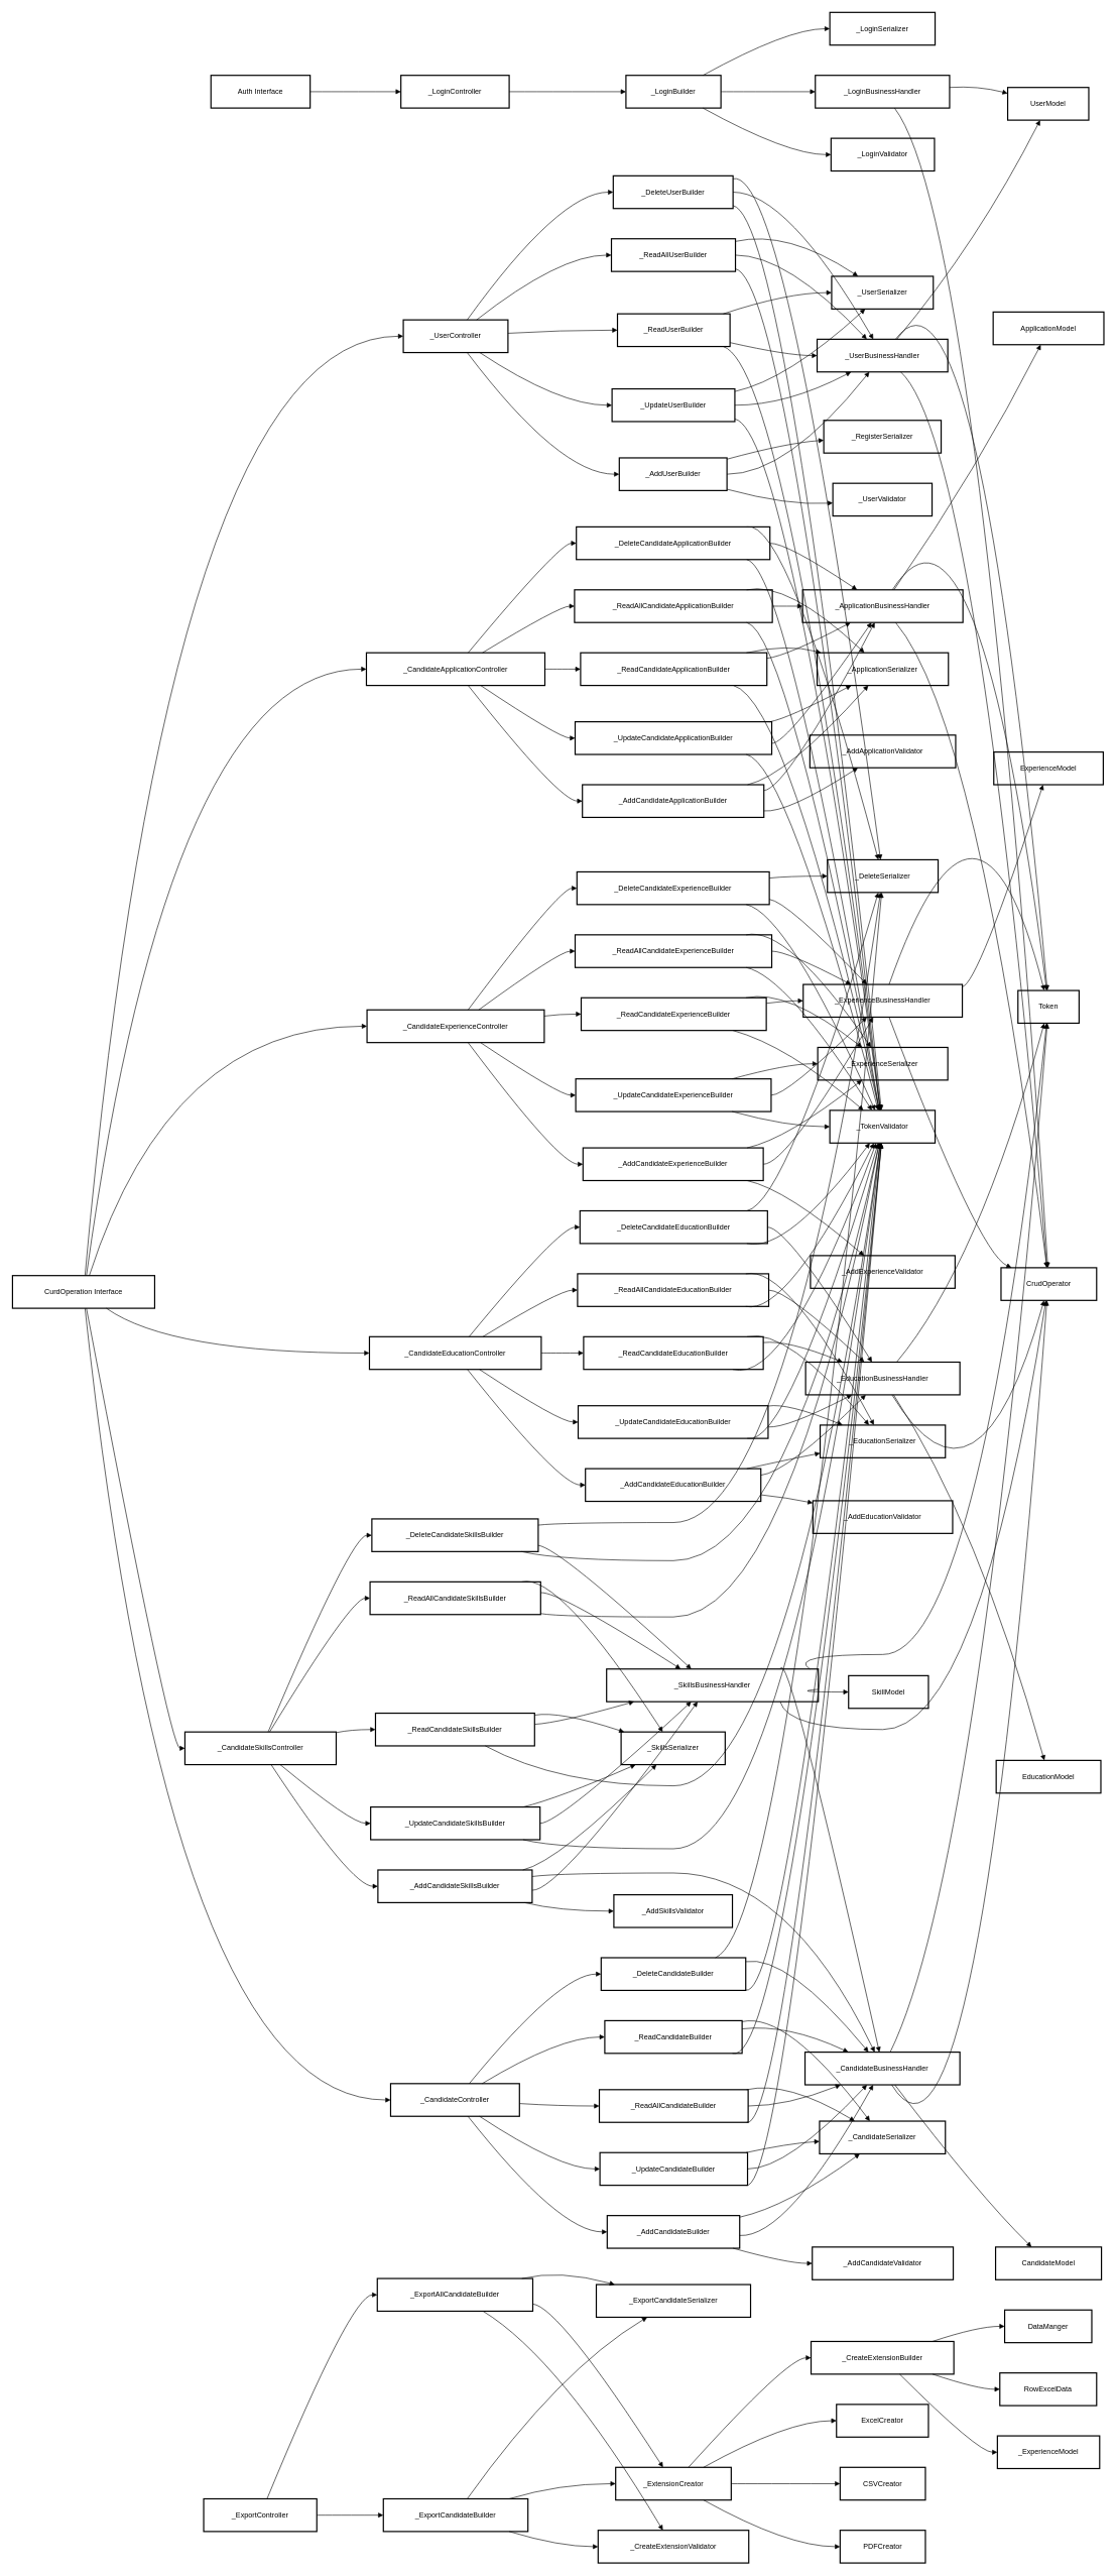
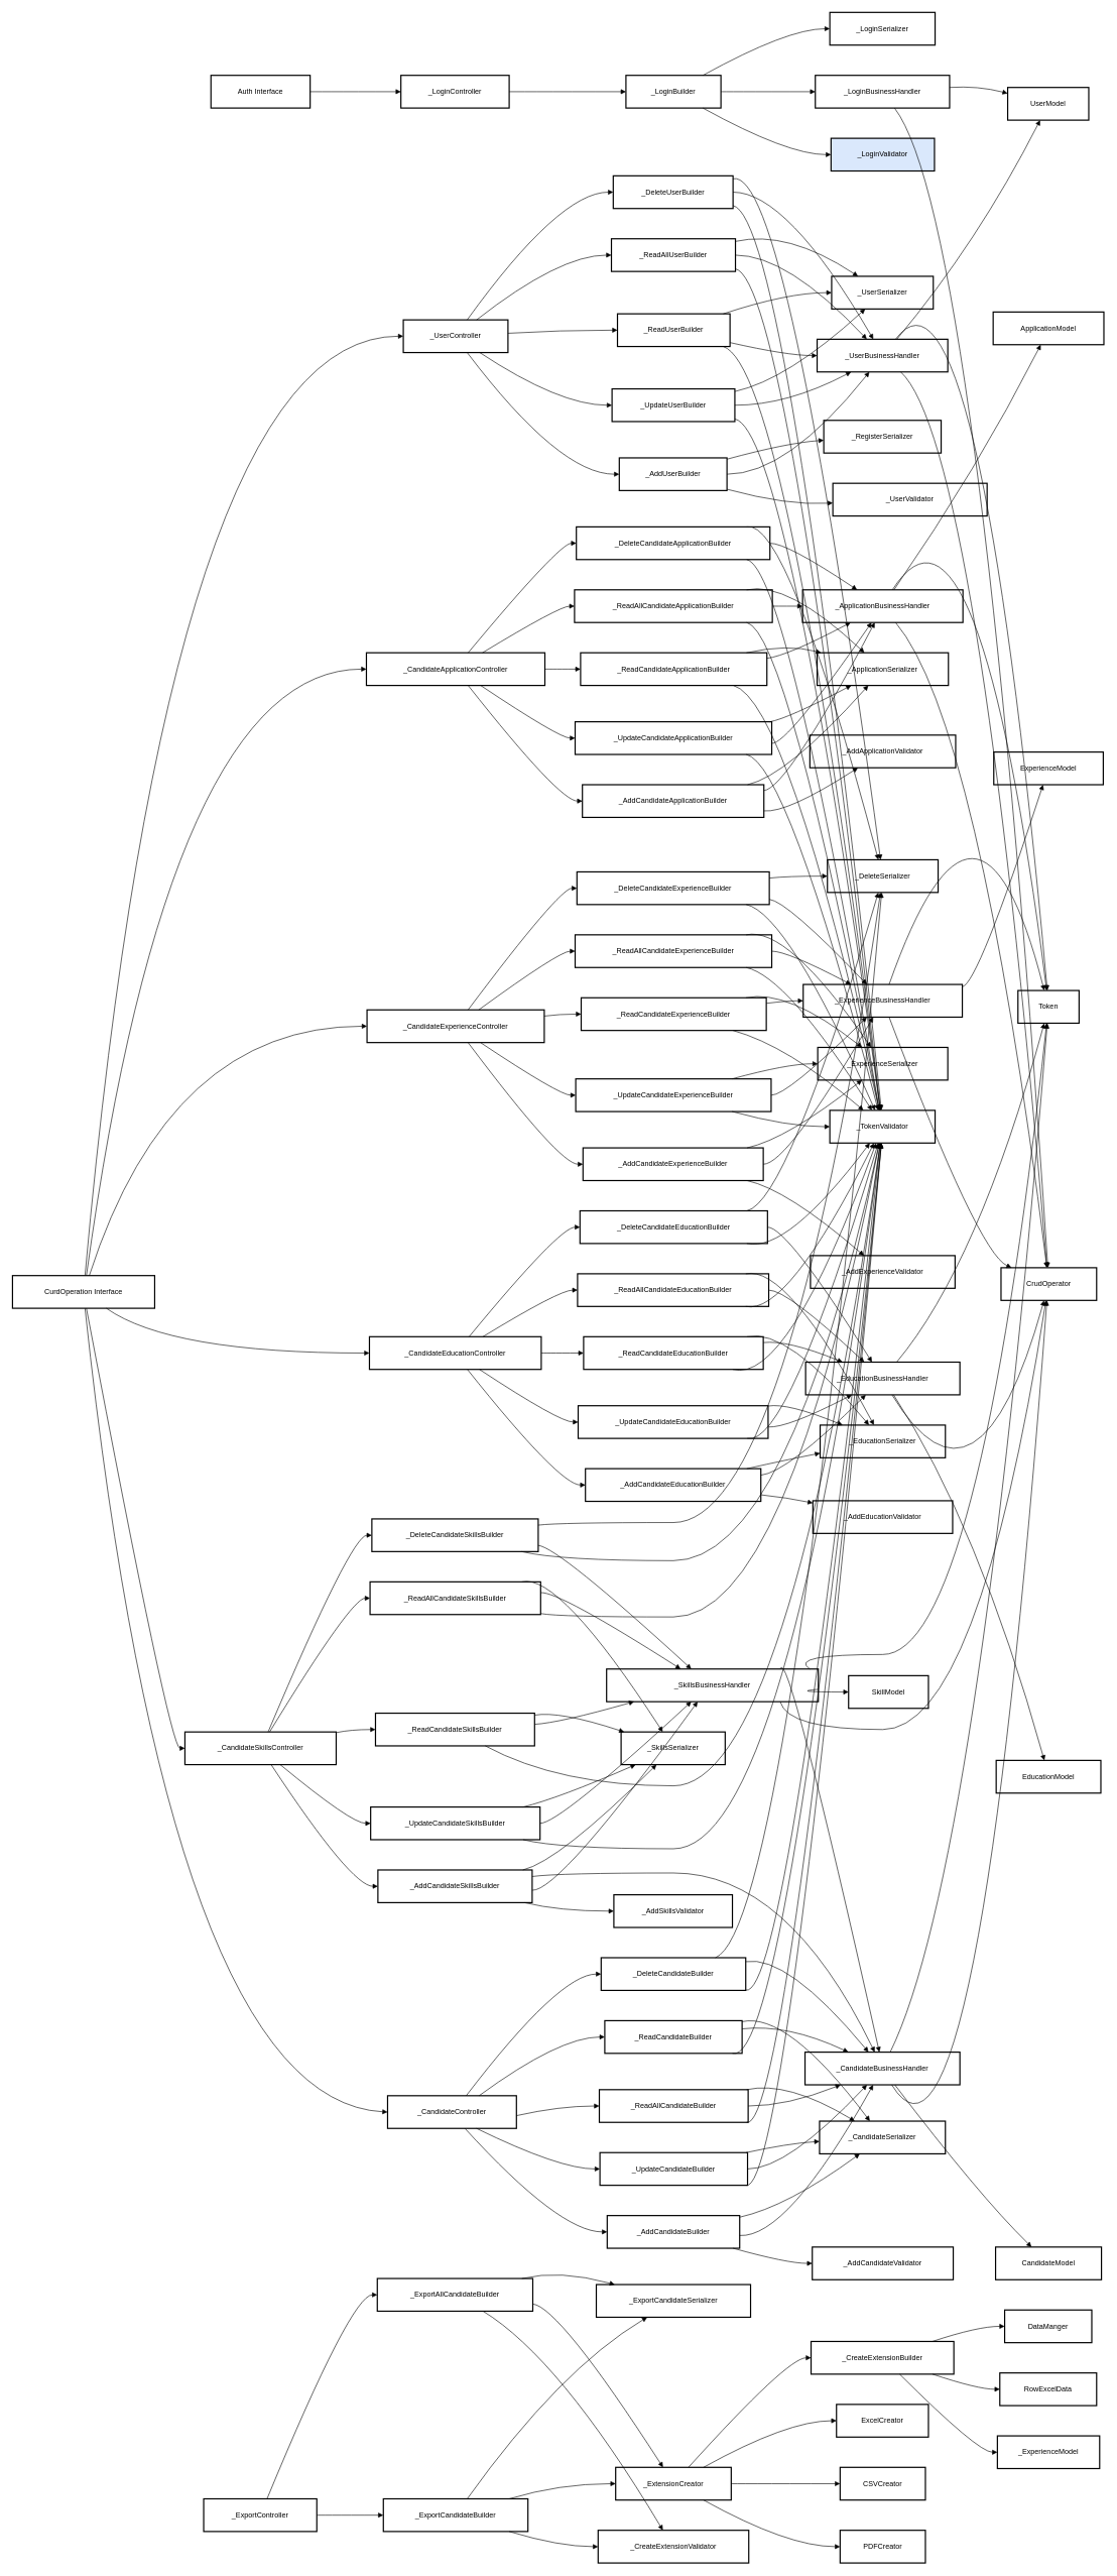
- <mxCell id="60" value="_LoginValidator" style="whiteSpace=wrap;strokeWidth=2;" vertex="1" parent="1"><mxGeometry x="1373" y="228" width="171" height="54" as="geometry" /></mxCell>
+ <mxCell id="60" value="_LoginValidator" style="whiteSpace=wrap;strokeWidth=2;fillColor=#dae8fc;" vertex="1" parent="1"><mxGeometry x="1373" y="228" width="171" height="54" as="geometry" /></mxCell>
- <mxCell id="65" value="_UserValidator" style="whiteSpace=wrap;strokeWidth=2;" vertex="1" parent="1"><mxGeometry x="1376" y="798" width="164" height="54" as="geometry" /></mxCell>
+ <mxCell id="65" value="_UserValidator" style="whiteSpace=wrap;strokeWidth=2;" vertex="1" parent="1"><mxGeometry x="1376" y="798" width="255" height="54" as="geometry" /></mxCell>
- <mxCell id="4" value="_CandidateController" style="whiteSpace=wrap;strokeWidth=2;" vertex="1" parent="1"><mxGeometry x="645" y="3442" width="213" height="54" as="geometry" /></mxCell>
+ <mxCell id="4" value="_CandidateController" style="whiteSpace=wrap;strokeWidth=2;" vertex="1" parent="1"><mxGeometry x="640" y="3462" width="213" height="54" as="geometry" /></mxCell>
